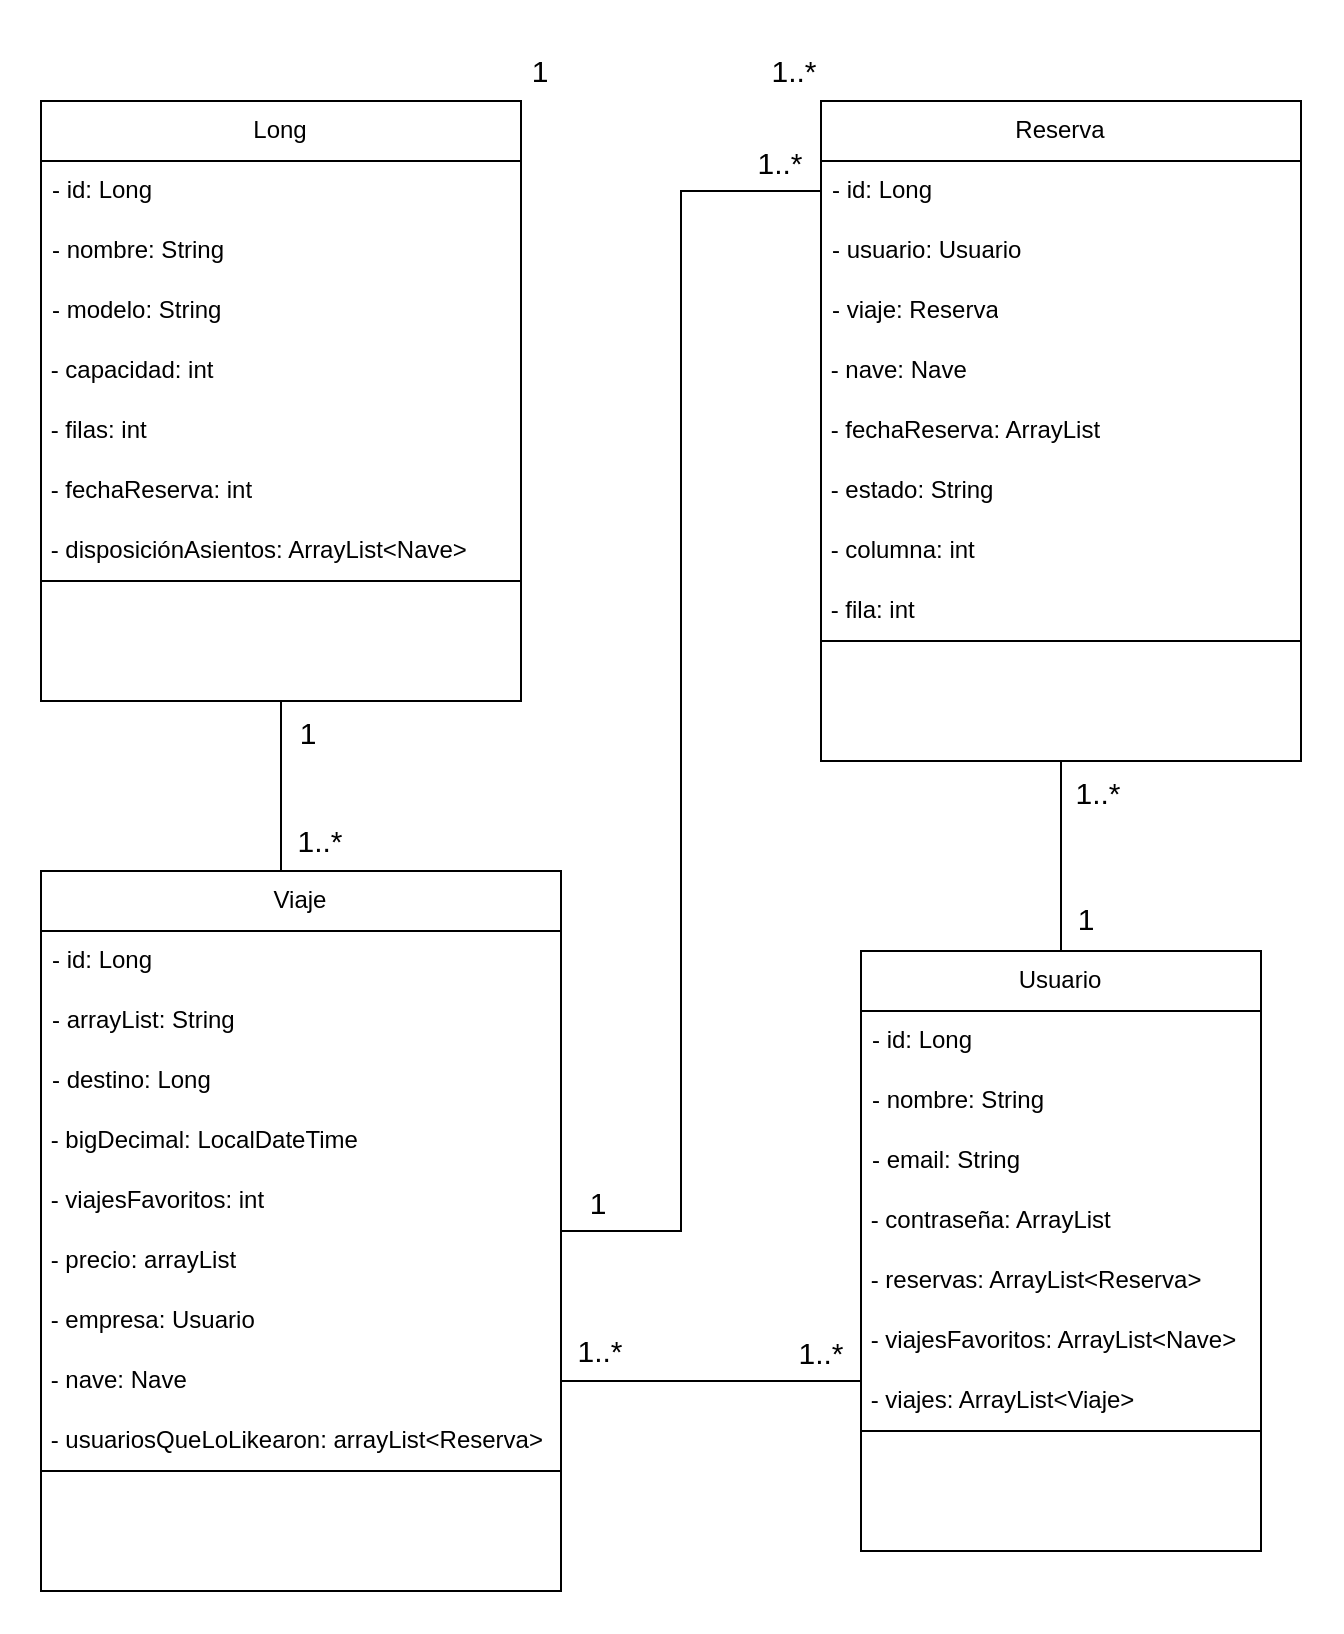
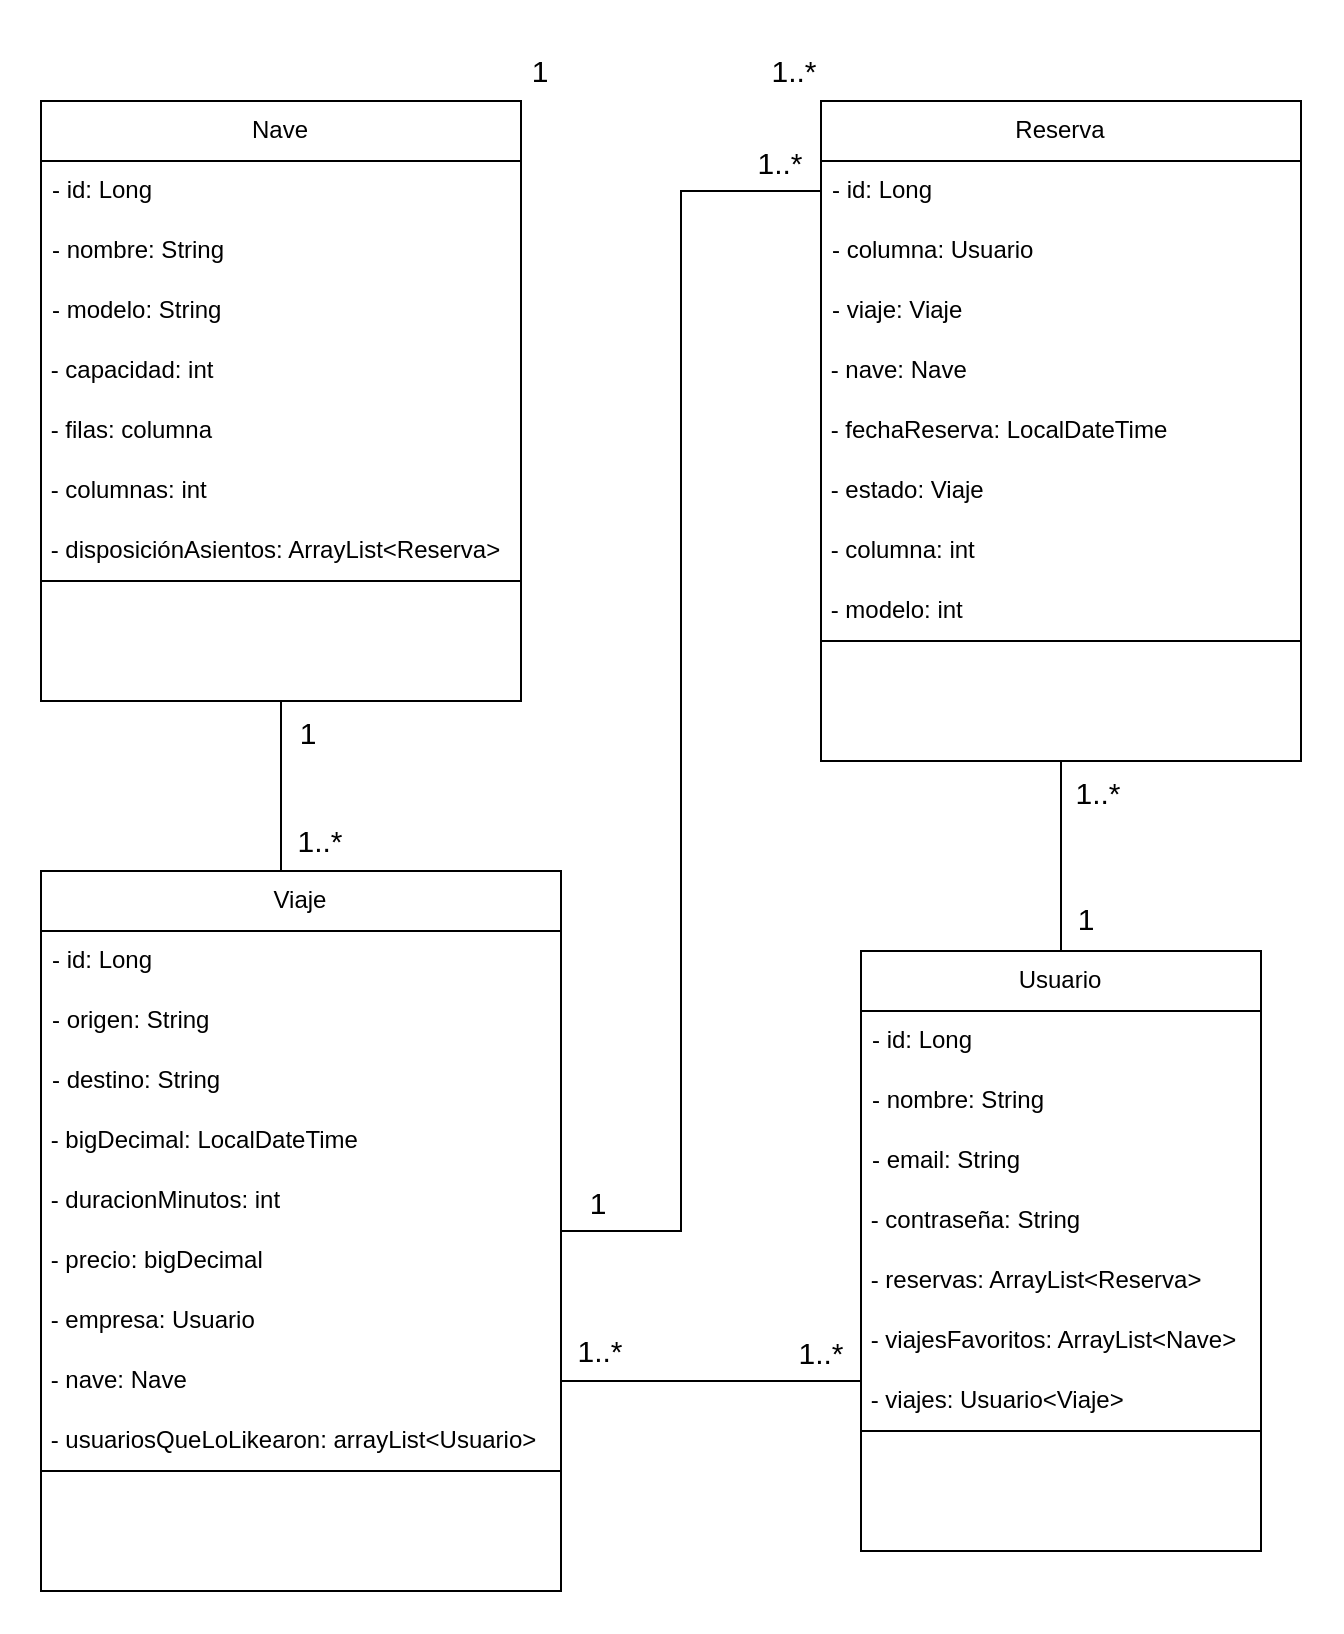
- <mxCell id="24" value="Long" style="swimlane;fontStyle=0;childLayout=stackLayout;horizontal=1;startSize=30;horizontalStack=0;resizeParent=1;resizeParentMax=0;resizeLast=0;collapsible=1;marginBottom=0;whiteSpace=wrap;html=1;" vertex="1" parent="1"><mxGeometry x="20" y="50" width="240" height="300" as="geometry" /></mxCell>
+ <mxCell id="24" value="Nave" style="swimlane;fontStyle=0;childLayout=stackLayout;horizontal=1;startSize=30;horizontalStack=0;resizeParent=1;resizeParentMax=0;resizeLast=0;collapsible=1;marginBottom=0;whiteSpace=wrap;html=1;" vertex="1" parent="1"><mxGeometry x="20" y="50" width="240" height="300" as="geometry" /></mxCell>
- <mxCell id="35" value="- usuario: Usuario" style="text;strokeColor=none;fillColor=none;align=left;verticalAlign=middle;spacingLeft=4;spacingRight=4;overflow=hidden;points=[[0,0.5],[1,0.5]];portConstraint=eastwest;rotatable=0;whiteSpace=wrap;html=1;" vertex="1" parent="33"><mxGeometry y="60" width="240" height="30" as="geometry" /></mxCell>
+ <mxCell id="35" value="- columna: Usuario" style="text;strokeColor=none;fillColor=none;align=left;verticalAlign=middle;spacingLeft=4;spacingRight=4;overflow=hidden;points=[[0,0.5],[1,0.5]];portConstraint=eastwest;rotatable=0;whiteSpace=wrap;html=1;" vertex="1" parent="33"><mxGeometry y="60" width="240" height="30" as="geometry" /></mxCell>
- <mxCell id="36" value="- viaje: Reserva" style="text;strokeColor=none;fillColor=none;align=left;verticalAlign=middle;spacingLeft=4;spacingRight=4;overflow=hidden;points=[[0,0.5],[1,0.5]];portConstraint=eastwest;rotatable=0;whiteSpace=wrap;html=1;" vertex="1" parent="33"><mxGeometry y="90" width="240" height="30" as="geometry" /></mxCell>
+ <mxCell id="36" value="- viaje: Viaje" style="text;strokeColor=none;fillColor=none;align=left;verticalAlign=middle;spacingLeft=4;spacingRight=4;overflow=hidden;points=[[0,0.5],[1,0.5]];portConstraint=eastwest;rotatable=0;whiteSpace=wrap;html=1;" vertex="1" parent="33"><mxGeometry y="90" width="240" height="30" as="geometry" /></mxCell>
- <mxCell id="29" value="&amp;nbsp;- filas: int" style="text;html=1;align=left;verticalAlign=middle;whiteSpace=wrap;rounded=0;" vertex="1" parent="24"><mxGeometry y="150" width="240" height="30" as="geometry" /></mxCell>
+ <mxCell id="29" value="&amp;nbsp;- filas: columna" style="text;html=1;align=left;verticalAlign=middle;whiteSpace=wrap;rounded=0;" vertex="1" parent="24"><mxGeometry y="150" width="240" height="30" as="geometry" /></mxCell>
- <mxCell id="38" value="&amp;nbsp;- fechaReserva: ArrayList" style="text;html=1;align=left;verticalAlign=middle;whiteSpace=wrap;rounded=0;" vertex="1" parent="33"><mxGeometry y="150" width="240" height="30" as="geometry" /></mxCell>
+ <mxCell id="38" value="&amp;nbsp;- fechaReserva: LocalDateTime" style="text;html=1;align=left;verticalAlign=middle;whiteSpace=wrap;rounded=0;" vertex="1" parent="33"><mxGeometry y="150" width="240" height="30" as="geometry" /></mxCell>
- <mxCell id="30" value="&amp;nbsp;- fechaReserva: int" style="text;html=1;align=left;verticalAlign=middle;whiteSpace=wrap;rounded=0;" vertex="1" parent="24"><mxGeometry y="180" width="240" height="30" as="geometry" /></mxCell>
+ <mxCell id="30" value="&amp;nbsp;- columnas: int" style="text;html=1;align=left;verticalAlign=middle;whiteSpace=wrap;rounded=0;" vertex="1" parent="24"><mxGeometry y="180" width="240" height="30" as="geometry" /></mxCell>
- <mxCell id="39" value="&amp;nbsp;- estado: String" style="text;html=1;align=left;verticalAlign=middle;whiteSpace=wrap;rounded=0;" vertex="1" parent="33"><mxGeometry y="180" width="240" height="30" as="geometry" /></mxCell>
+ <mxCell id="39" value="&amp;nbsp;- estado: Viaje" style="text;html=1;align=left;verticalAlign=middle;whiteSpace=wrap;rounded=0;" vertex="1" parent="33"><mxGeometry y="180" width="240" height="30" as="geometry" /></mxCell>
- <mxCell id="31" value="&amp;nbsp;- disposiciónAsientos: ArrayList&amp;lt;Nave&amp;gt;" style="text;html=1;align=left;verticalAlign=middle;whiteSpace=wrap;rounded=0;" vertex="1" parent="24"><mxGeometry y="210" width="240" height="30" as="geometry" /></mxCell>
+ <mxCell id="31" value="&amp;nbsp;- disposiciónAsientos: ArrayList&amp;lt;Reserva&amp;gt;" style="text;html=1;align=left;verticalAlign=middle;whiteSpace=wrap;rounded=0;" vertex="1" parent="24"><mxGeometry y="210" width="240" height="30" as="geometry" /></mxCell>
- <mxCell id="41" value="&amp;nbsp;- fila: int" style="text;html=1;align=left;verticalAlign=middle;whiteSpace=wrap;rounded=0;" vertex="1" parent="33"><mxGeometry y="240" width="240" height="30" as="geometry" /></mxCell>
+ <mxCell id="41" value="&amp;nbsp;- modelo: int" style="text;html=1;align=left;verticalAlign=middle;whiteSpace=wrap;rounded=0;" vertex="1" parent="33"><mxGeometry y="240" width="240" height="30" as="geometry" /></mxCell>
- <mxCell id="5" value="- arrayList: String" style="text;strokeColor=none;fillColor=none;align=left;verticalAlign=middle;spacingLeft=4;spacingRight=4;overflow=hidden;points=[[0,0.5],[1,0.5]];portConstraint=eastwest;rotatable=0;whiteSpace=wrap;html=1;" vertex="1" parent="3"><mxGeometry y="60" width="260" height="30" as="geometry" /></mxCell>
+ <mxCell id="5" value="- origen: String" style="text;strokeColor=none;fillColor=none;align=left;verticalAlign=middle;spacingLeft=4;spacingRight=4;overflow=hidden;points=[[0,0.5],[1,0.5]];portConstraint=eastwest;rotatable=0;whiteSpace=wrap;html=1;" vertex="1" parent="3"><mxGeometry y="60" width="260" height="30" as="geometry" /></mxCell>
- <mxCell id="6" value="- destino: Long" style="text;strokeColor=none;fillColor=none;align=left;verticalAlign=middle;spacingLeft=4;spacingRight=4;overflow=hidden;points=[[0,0.5],[1,0.5]];portConstraint=eastwest;rotatable=0;whiteSpace=wrap;html=1;" vertex="1" parent="3"><mxGeometry y="90" width="260" height="30" as="geometry" /></mxCell>
+ <mxCell id="6" value="- destino: String" style="text;strokeColor=none;fillColor=none;align=left;verticalAlign=middle;spacingLeft=4;spacingRight=4;overflow=hidden;points=[[0,0.5],[1,0.5]];portConstraint=eastwest;rotatable=0;whiteSpace=wrap;html=1;" vertex="1" parent="3"><mxGeometry y="90" width="260" height="30" as="geometry" /></mxCell>
- <mxCell id="8" value="&amp;nbsp;- viajesFavoritos: int" style="text;html=1;align=left;verticalAlign=middle;whiteSpace=wrap;rounded=0;" vertex="1" parent="3"><mxGeometry y="150" width="260" height="30" as="geometry" /></mxCell>
+ <mxCell id="8" value="&amp;nbsp;- duracionMinutos: int" style="text;html=1;align=left;verticalAlign=middle;whiteSpace=wrap;rounded=0;" vertex="1" parent="3"><mxGeometry y="150" width="260" height="30" as="geometry" /></mxCell>
- <mxCell id="19" value="&amp;nbsp;- contraseña: ArrayList" style="text;html=1;align=left;verticalAlign=middle;whiteSpace=wrap;rounded=0;" vertex="1" parent="15"><mxGeometry y="120" width="200" height="30" as="geometry" /></mxCell>
+ <mxCell id="19" value="&amp;nbsp;- contraseña: String" style="text;html=1;align=left;verticalAlign=middle;whiteSpace=wrap;rounded=0;" vertex="1" parent="15"><mxGeometry y="120" width="200" height="30" as="geometry" /></mxCell>
- <mxCell id="9" value="&amp;nbsp;- precio: arrayList" style="text;html=1;align=left;verticalAlign=middle;whiteSpace=wrap;rounded=0;" vertex="1" parent="3"><mxGeometry y="180" width="260" height="30" as="geometry" /></mxCell>
+ <mxCell id="9" value="&amp;nbsp;- precio: bigDecimal" style="text;html=1;align=left;verticalAlign=middle;whiteSpace=wrap;rounded=0;" vertex="1" parent="3"><mxGeometry y="180" width="260" height="30" as="geometry" /></mxCell>
- <mxCell id="22" value="&amp;nbsp;- viajes: ArrayList&amp;lt;Viaje&amp;gt;" style="text;html=1;align=left;verticalAlign=middle;whiteSpace=wrap;rounded=0;" vertex="1" parent="15"><mxGeometry y="210" width="200" height="30" as="geometry" /></mxCell>
+ <mxCell id="22" value="&amp;nbsp;- viajes: Usuario&amp;lt;Viaje&amp;gt;" style="text;html=1;align=left;verticalAlign=middle;whiteSpace=wrap;rounded=0;" vertex="1" parent="15"><mxGeometry y="210" width="200" height="30" as="geometry" /></mxCell>
- <mxCell id="12" value="&amp;nbsp;- usuariosQueLoLikearon: arrayList&amp;lt;Reserva&amp;gt;" style="text;html=1;align=left;verticalAlign=middle;whiteSpace=wrap;rounded=0;" vertex="1" parent="3"><mxGeometry y="270" width="260" height="30" as="geometry" /></mxCell>
+ <mxCell id="12" value="&amp;nbsp;- usuariosQueLoLikearon: arrayList&amp;lt;Usuario&amp;gt;" style="text;html=1;align=left;verticalAlign=middle;whiteSpace=wrap;rounded=0;" vertex="1" parent="3"><mxGeometry y="270" width="260" height="30" as="geometry" /></mxCell>
